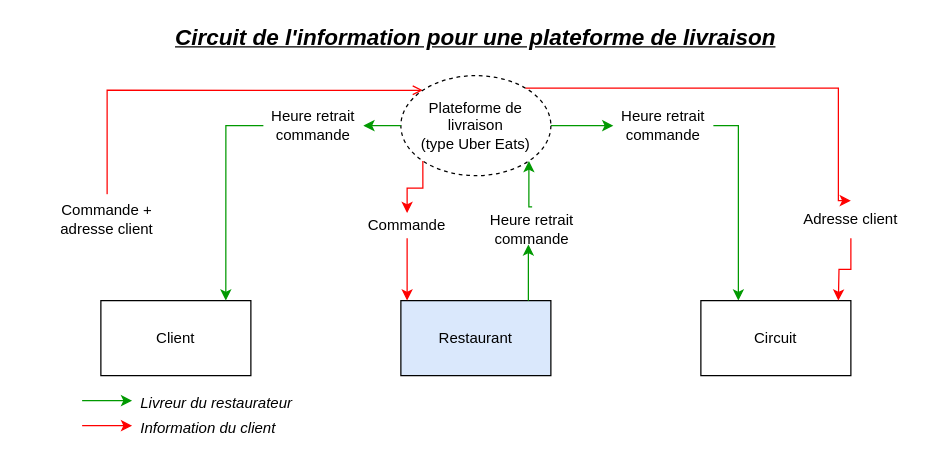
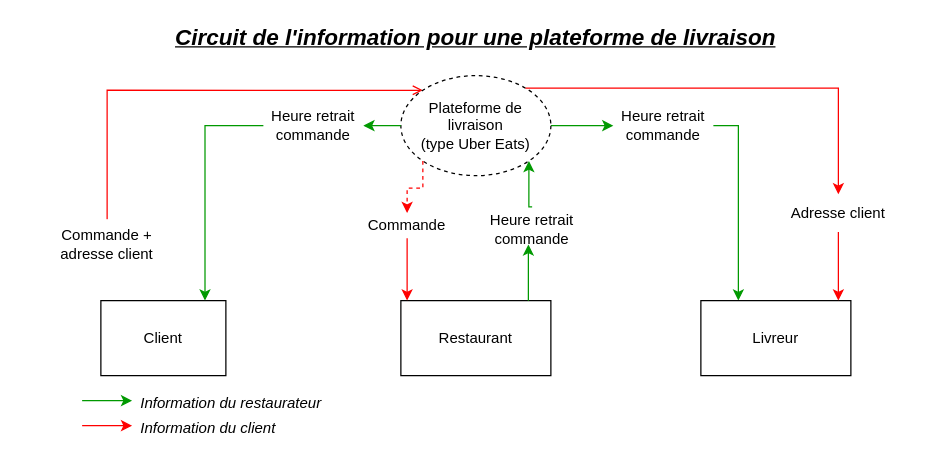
- <mxCell id="15" style="edgeStyle=orthogonalEdgeStyle;rounded=0;orthogonalLoop=1;jettySize=auto;html=1;entryX=0.5;entryY=0;entryDx=0;entryDy=0;exitX=0;exitY=1;exitDx=0;exitDy=0;strokeColor=#FF0000;" parent="1" source="9" target="14" edge="1"><mxGeometry relative="1" as="geometry"><mxPoint x="325" y="140" as="sourcePoint" /><mxPoint x="325" y="220" as="targetPoint" /><Array as="points"><mxPoint x="338" y="150" /><mxPoint x="325" y="150" /></Array></mxGeometry></mxCell>
+ <mxCell id="15" style="edgeStyle=orthogonalEdgeStyle;rounded=0;orthogonalLoop=1;jettySize=auto;html=1;entryX=0.5;entryY=0;entryDx=0;entryDy=0;exitX=0;exitY=1;exitDx=0;exitDy=0;strokeColor=#FF0000;dashed=1;" parent="1" source="9" target="14" edge="1"><mxGeometry relative="1" as="geometry"><mxPoint x="325" y="140" as="sourcePoint" /><mxPoint x="325" y="220" as="targetPoint" /><Array as="points"><mxPoint x="338" y="150" /><mxPoint x="325" y="150" /></Array></mxGeometry></mxCell>
- <mxCell id="10" value="Commande +&lt;br&gt;adresse client" style="text;html=1;strokeColor=none;align=center;verticalAlign=middle;whiteSpace=wrap;rounded=0;fillColor=#ffffff;" parent="1" vertex="1"><mxGeometry x="20" y="155" width="130" height="40" as="geometry" /></mxCell>
+ <mxCell id="10" value="Commande +&lt;br&gt;adresse client" style="text;html=1;strokeColor=none;align=center;verticalAlign=middle;whiteSpace=wrap;rounded=0;fillColor=#ffffff;" parent="1" vertex="1"><mxGeometry x="20" y="175" width="130" height="40" as="geometry" /></mxCell>
- <mxCell id="12" value="Adresse client" style="text;html=1;strokeColor=none;fillColor=none;align=center;verticalAlign=middle;whiteSpace=wrap;rounded=0;" parent="1" vertex="1"><mxGeometry x="630" y="160" width="100" height="30" as="geometry" /></mxCell>
+ <mxCell id="12" value="Adresse client" style="text;html=1;strokeColor=none;fillColor=none;align=center;verticalAlign=middle;whiteSpace=wrap;rounded=0;" parent="1" vertex="1"><mxGeometry x="620" y="155" width="100" height="30" as="geometry" /></mxCell>
- <mxCell id="3" value="Client" style="rounded=0;whiteSpace=wrap;html=1;" parent="1" vertex="1"><mxGeometry x="80" y="240" width="120" height="60" as="geometry" /></mxCell>
+ <mxCell id="3" value="Client" style="rounded=0;whiteSpace=wrap;html=1;" parent="1" vertex="1"><mxGeometry x="80" y="240" width="100" height="60" as="geometry" /></mxCell>
- <mxCell id="5" value="Restaurant" style="rounded=0;whiteSpace=wrap;html=1;fillColor=#dae8fc;" parent="1" vertex="1"><mxGeometry x="320" y="240" width="120" height="60" as="geometry" /></mxCell>
+ <mxCell id="5" value="Restaurant" style="rounded=0;whiteSpace=wrap;html=1;" parent="1" vertex="1"><mxGeometry x="320" y="240" width="120" height="60" as="geometry" /></mxCell>
- <mxCell id="6" value="Circuit" style="rounded=0;whiteSpace=wrap;html=1;" parent="1" vertex="1"><mxGeometry x="560" y="240" width="120" height="60" as="geometry" /></mxCell>
+ <mxCell id="6" value="Livreur" style="rounded=0;whiteSpace=wrap;html=1;" parent="1" vertex="1"><mxGeometry x="560" y="240" width="120" height="60" as="geometry" /></mxCell>
- <mxCell id="25" value="&lt;i&gt;&lt;font style=&quot;font-size: 12px&quot;&gt;Livreur du restaurateur&lt;/font&gt;&lt;/i&gt;" style="text;html=1;strokeColor=none;fillColor=none;align=left;verticalAlign=middle;whiteSpace=wrap;rounded=0;fontSize=18;fontColor=#000000;" parent="1" vertex="1"><mxGeometry x="110" y="310" width="245" height="20" as="geometry" /></mxCell>
+ <mxCell id="25" value="&lt;i&gt;&lt;font style=&quot;font-size: 12px&quot;&gt;Information du restaurateur&lt;/font&gt;&lt;/i&gt;" style="text;html=1;strokeColor=none;fillColor=none;align=left;verticalAlign=middle;whiteSpace=wrap;rounded=0;fontSize=18;fontColor=#000000;" parent="1" vertex="1"><mxGeometry x="110" y="310" width="245" height="20" as="geometry" /></mxCell>
